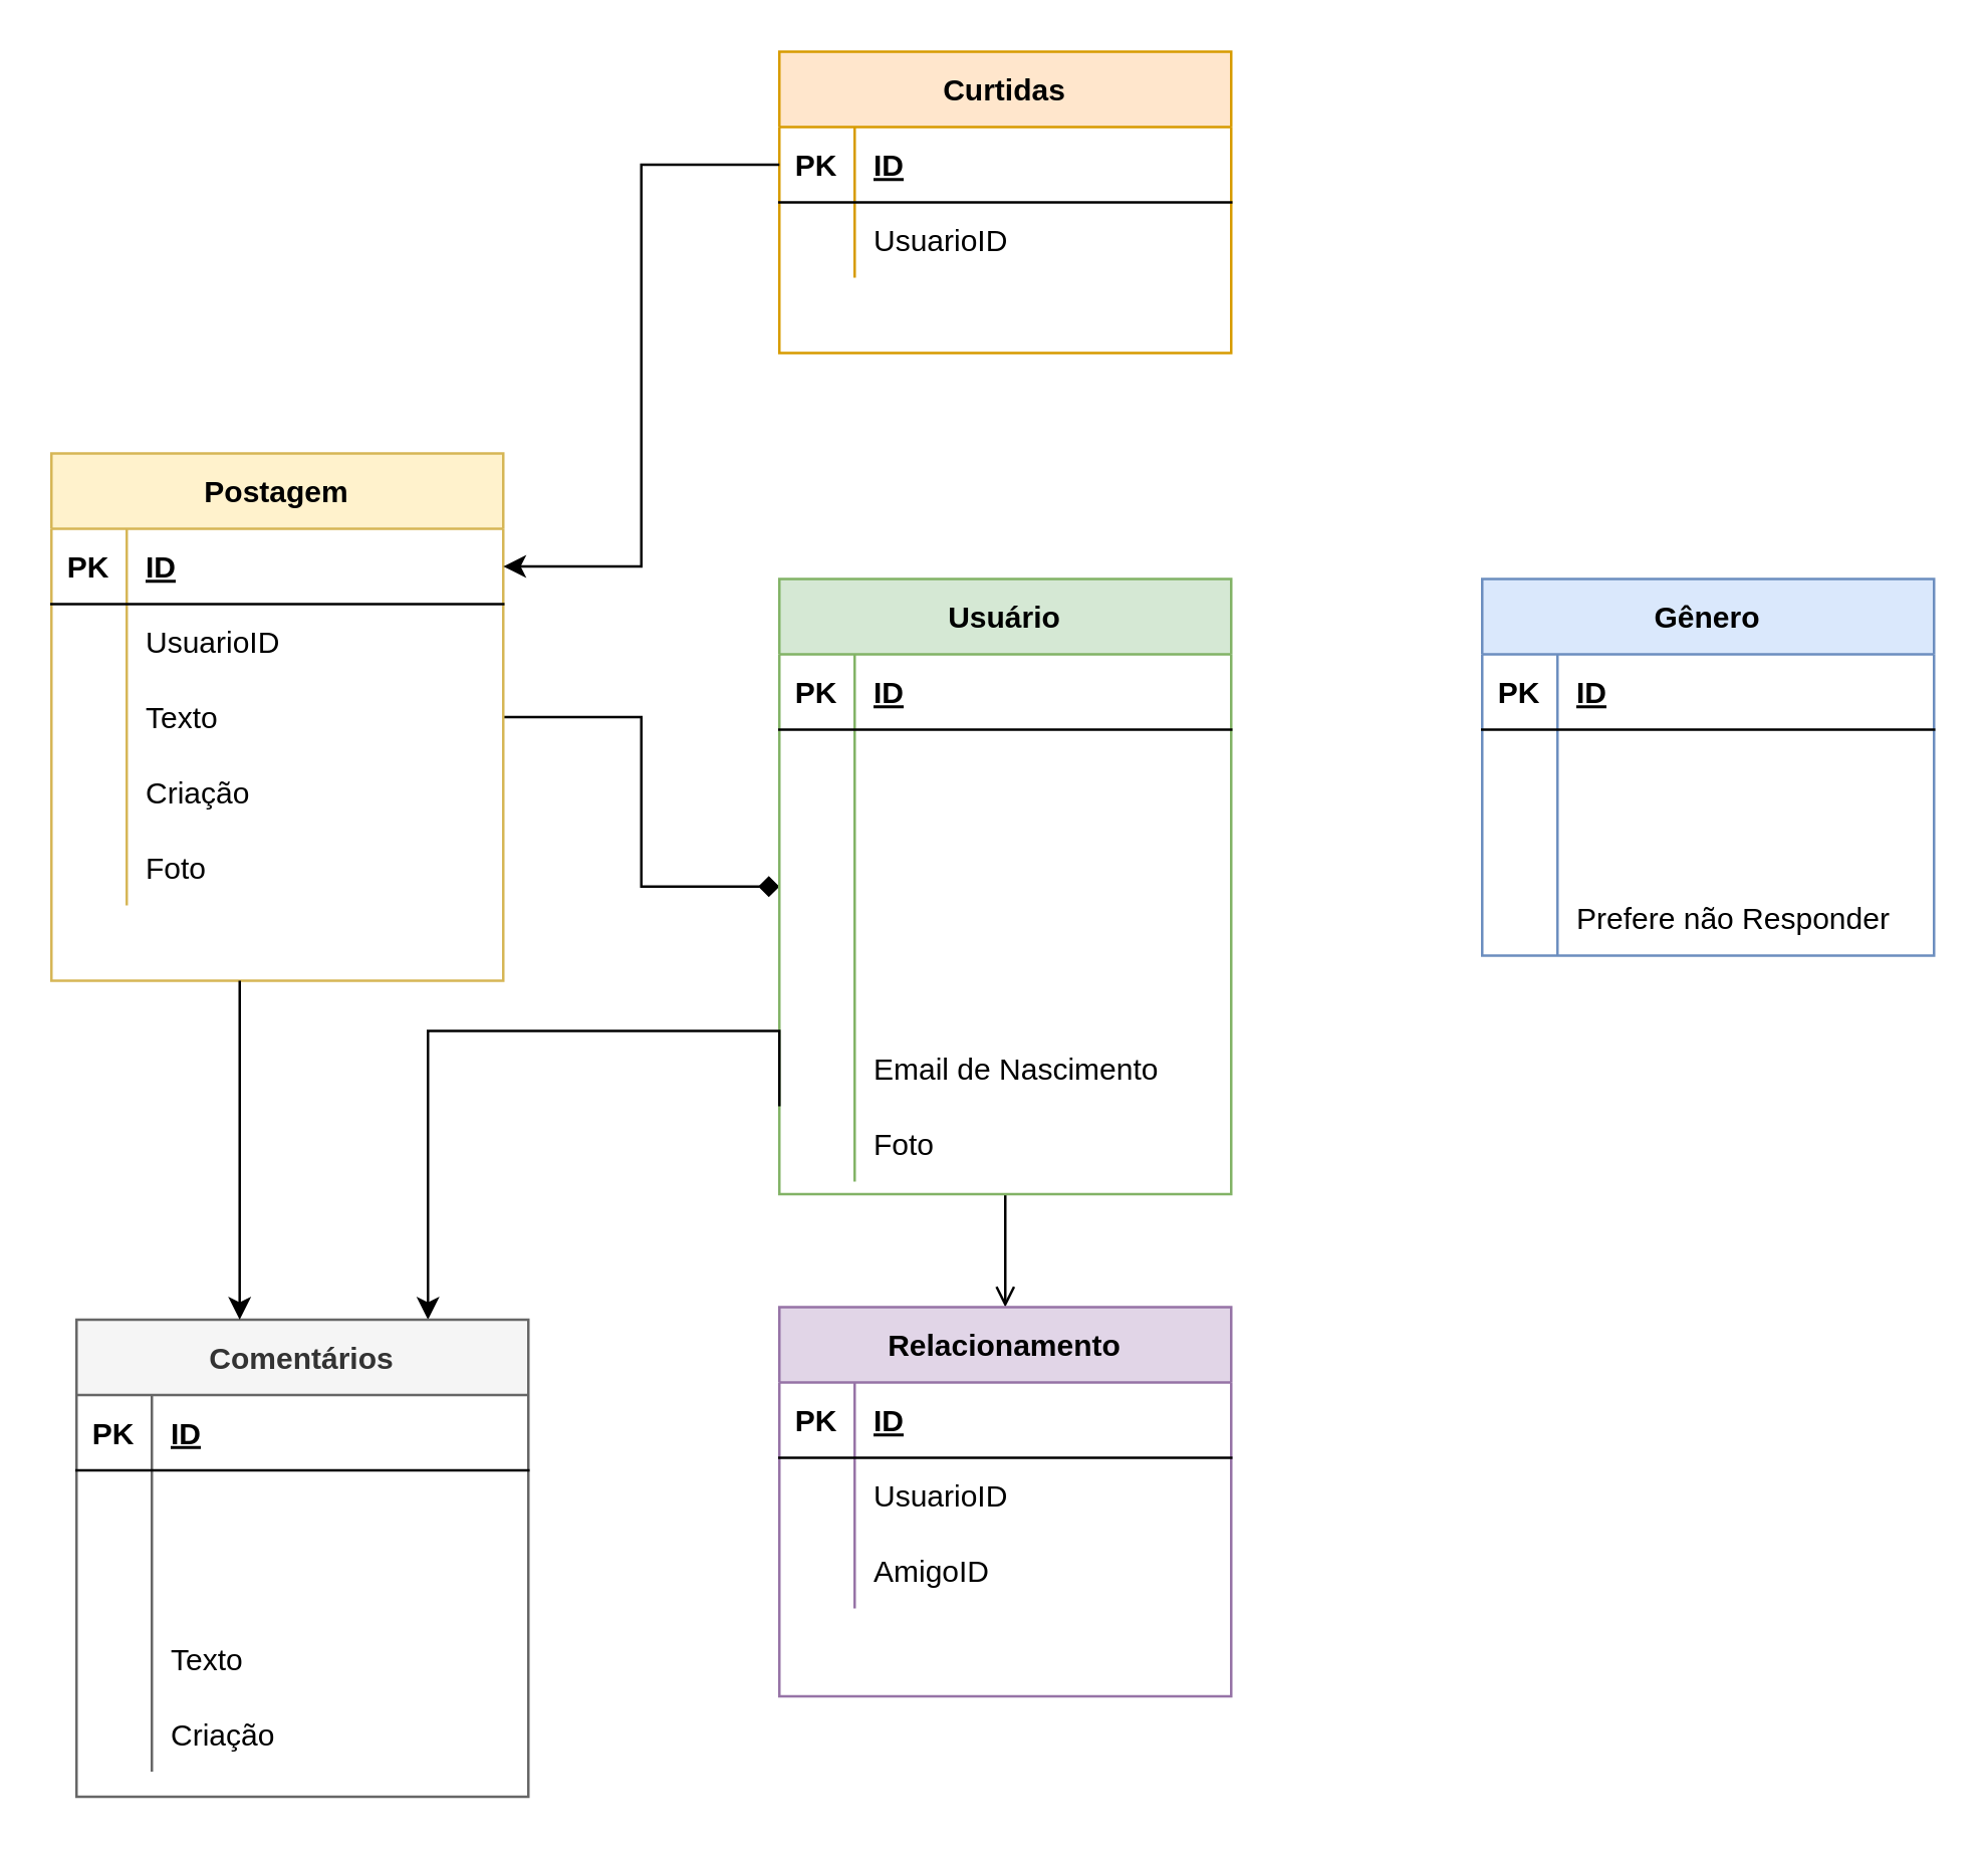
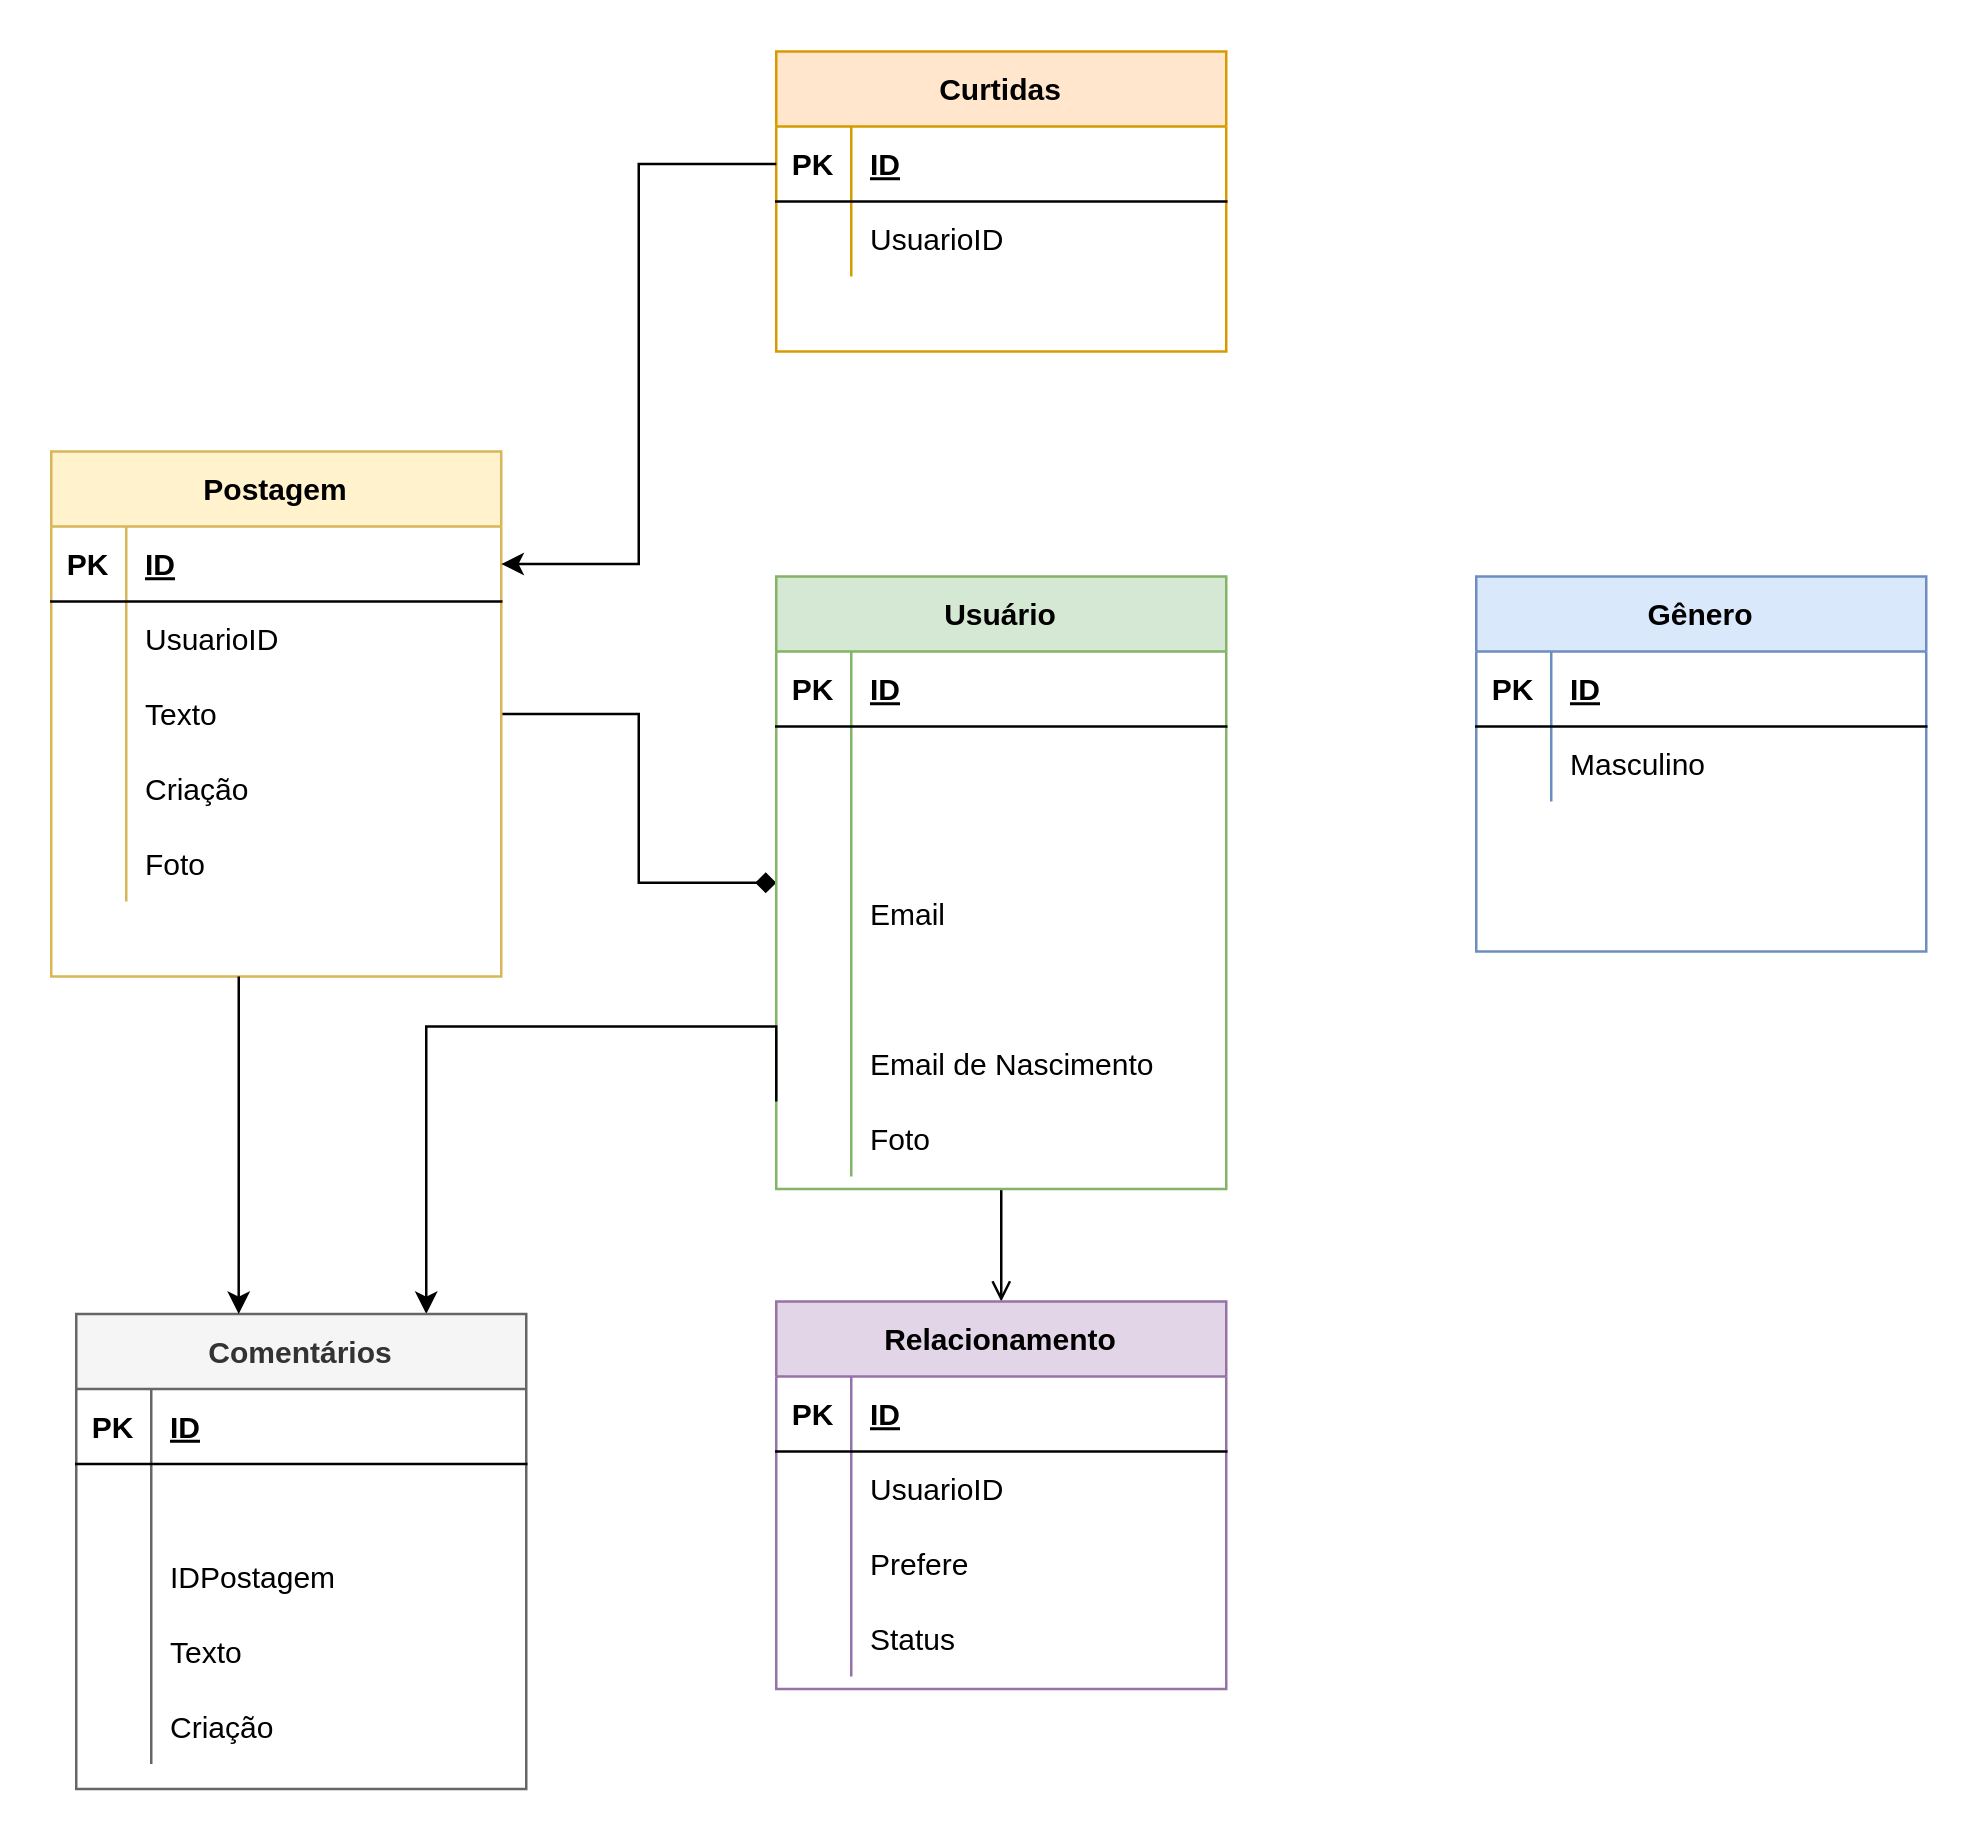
+ <mxCell id="47" value="Masculino" style="shape=partialRectangle;connectable=0;fillColor=none;top=0;left=0;bottom=0;right=0;align=left;spacingLeft=6;overflow=hidden;" vertex="1" parent="45"><mxGeometry x="30" width="150" height="30" as="geometry" /></mxCell>
+ <mxCell id="32" value="Email" style="shape=partialRectangle;connectable=0;fillColor=none;top=0;left=0;bottom=0;right=0;align=left;spacingLeft=6;overflow=hidden;" vertex="1" parent="30"><mxGeometry x="30" width="150" height="30" as="geometry" /></mxCell>
- <mxCell id="52" value="Prefere não Responder" style="shape=partialRectangle;connectable=0;fillColor=none;top=0;left=0;bottom=0;right=0;align=left;spacingLeft=6;overflow=hidden;" vertex="1" parent="50"><mxGeometry x="30" width="150" height="30" as="geometry" /></mxCell>
- <mxCell id="62" value="AmigoID" style="shape=partialRectangle;connectable=0;fillColor=none;top=0;left=0;bottom=0;right=0;align=left;spacingLeft=6;overflow=hidden;" vertex="1" parent="60"><mxGeometry x="30" width="150" height="30" as="geometry" /></mxCell>
+ <mxCell id="62" value="Prefere" style="shape=partialRectangle;connectable=0;fillColor=none;top=0;left=0;bottom=0;right=0;align=left;spacingLeft=6;overflow=hidden;" vertex="1" parent="60"><mxGeometry x="30" width="150" height="30" as="geometry" /></mxCell>
+ <mxCell id="75" value="IDPostagem" style="shape=partialRectangle;connectable=0;fillColor=none;top=0;left=0;bottom=0;right=0;align=left;spacingLeft=6;overflow=hidden;" vertex="1" parent="73"><mxGeometry x="30" width="150" height="30" as="geometry" /></mxCell>
+ <mxCell id="65" value="Status" style="shape=partialRectangle;connectable=0;fillColor=none;top=0;left=0;bottom=0;right=0;align=left;spacingLeft=6;overflow=hidden;" vertex="1" parent="63"><mxGeometry x="30" width="150" height="30" as="geometry" /></mxCell>
